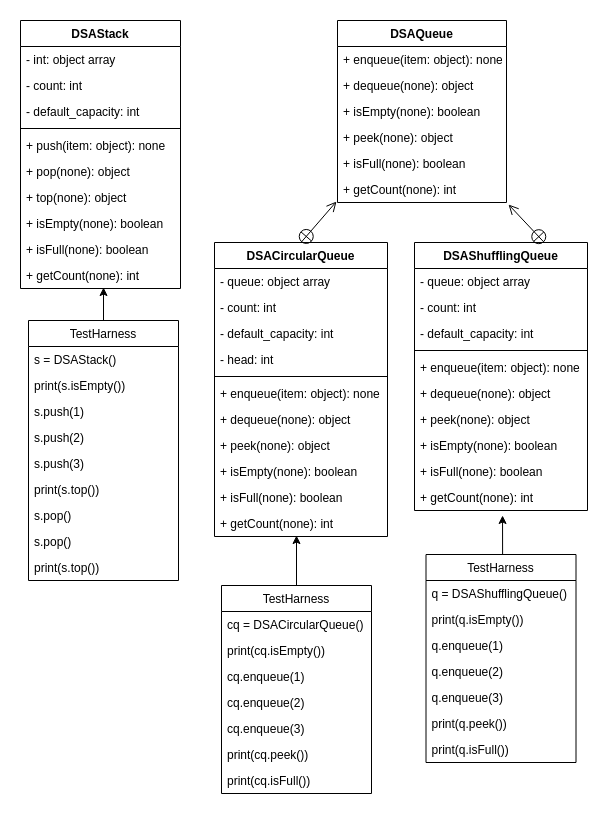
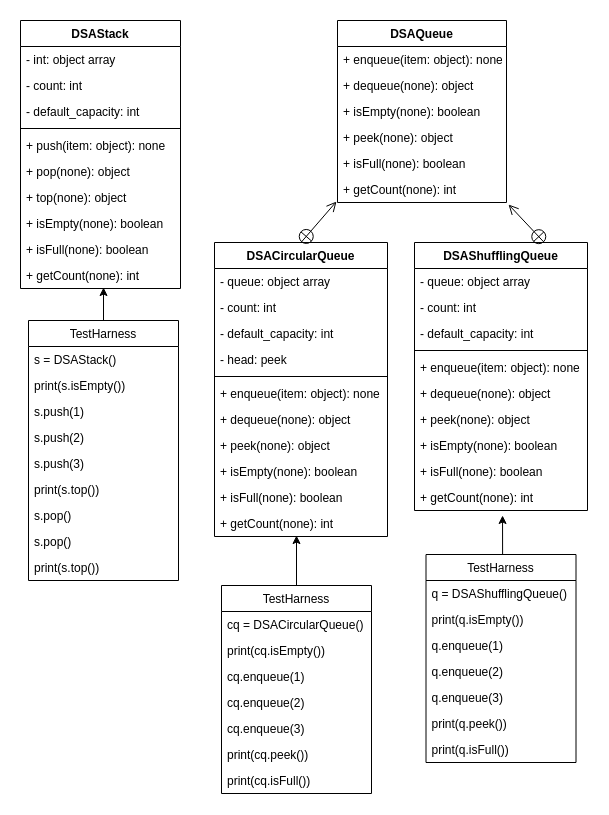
- <mxCell id="35" value="- head: int" style="text;strokeColor=none;fillColor=none;align=left;verticalAlign=top;spacingLeft=4;spacingRight=4;overflow=hidden;rotatable=0;points=[[0,0.5],[1,0.5]];portConstraint=eastwest;" vertex="1" parent="31"><mxGeometry y="104" width="173" height="26" as="geometry" /></mxCell>
+ <mxCell id="35" value="- head: peek" style="text;strokeColor=none;fillColor=none;align=left;verticalAlign=top;spacingLeft=4;spacingRight=4;overflow=hidden;rotatable=0;points=[[0,0.5],[1,0.5]];portConstraint=eastwest;" vertex="1" parent="31"><mxGeometry y="104" width="173" height="26" as="geometry" /></mxCell>
